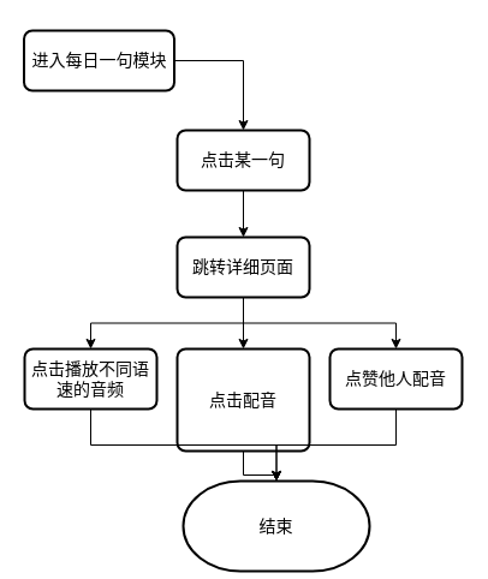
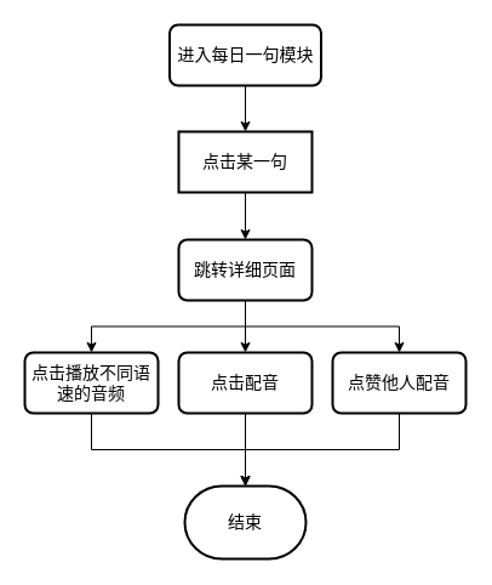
- <mxCell id="3" value="进入每日一句模块" style="rounded=1;whiteSpace=wrap;html=1;absoluteArcSize=1;arcSize=14;strokeWidth=2;fontSize=14;" vertex="1" parent="1"><mxGeometry x="19.5" y="25" width="125" height="50" as="geometry" /></mxCell>
+ <mxCell id="3" value="进入每日一句模块" style="rounded=1;whiteSpace=wrap;html=1;absoluteArcSize=1;arcSize=14;strokeWidth=2;fontSize=14;" vertex="1" parent="1"><mxGeometry x="139.5" y="20" width="125" height="50" as="geometry" /></mxCell>
- <mxCell id="7" value="点击某一句" style="rounded=1;whiteSpace=wrap;html=1;absoluteArcSize=1;arcSize=14;strokeWidth=2;fontSize=14;" vertex="1" parent="1"><mxGeometry x="147" y="108" width="110" height="50" as="geometry" /></mxCell>
+ <mxCell id="7" value="点击某一句" style="whiteSpace=wrap;html=1;absoluteArcSize=1;arcSize=14;strokeWidth=2;fontSize=14;rounded=0;" vertex="1" parent="1"><mxGeometry x="147" y="108" width="110" height="50" as="geometry" /></mxCell>
- <mxCell id="13" value="点击配音" style="rounded=1;whiteSpace=wrap;html=1;absoluteArcSize=1;arcSize=14;strokeWidth=2;fontSize=14;" vertex="1" parent="1"><mxGeometry x="147" y="290" width="110" height="85" as="geometry" /></mxCell>
+ <mxCell id="13" value="点击配音" style="rounded=1;whiteSpace=wrap;html=1;absoluteArcSize=1;arcSize=14;strokeWidth=2;fontSize=14;" vertex="1" parent="1"><mxGeometry x="147" y="290" width="110" height="50" as="geometry" /></mxCell>
- <mxCell id="4" value="结束" style="strokeWidth=2;html=1;shape=mxgraph.flowchart.terminator;whiteSpace=wrap;fontSize=14;" vertex="1" parent="1"><mxGeometry x="152" y="400" width="155" height="75" as="geometry" /></mxCell>
+ <mxCell id="4" value="结束" style="strokeWidth=2;html=1;shape=mxgraph.flowchart.terminator;whiteSpace=wrap;fontSize=14;" vertex="1" parent="1"><mxGeometry x="152" y="400" width="100" height="60" as="geometry" /></mxCell>
